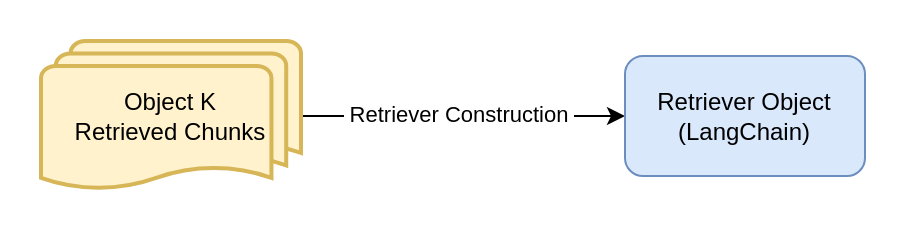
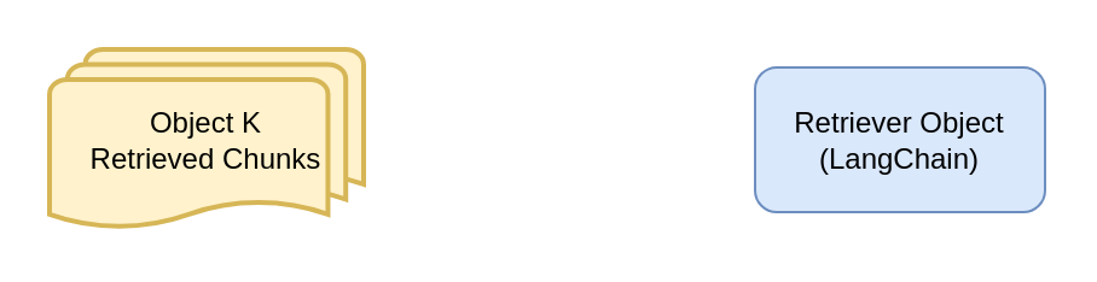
- <mxCell id="2" style="edgeStyle=orthogonalEdgeStyle;rounded=0;orthogonalLoop=1;jettySize=auto;html=1;exitX=1;exitY=0.5;exitDx=0;exitDy=0;exitPerimeter=0;" edge="1" parent="1" source="4" target="5"><mxGeometry relative="1" as="geometry" /></mxCell>
- <mxCell id="3" value="&amp;nbsp;Retriever Construction&amp;nbsp;" style="edgeLabel;html=1;align=center;verticalAlign=middle;resizable=0;points=[];" vertex="1" connectable="0" parent="2"><mxGeometry x="-0.181" y="-1" relative="1" as="geometry"><mxPoint x="12" y="-2" as="offset" /></mxGeometry></mxCell>
